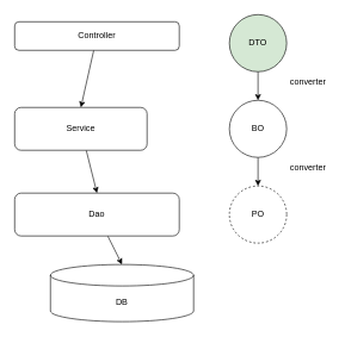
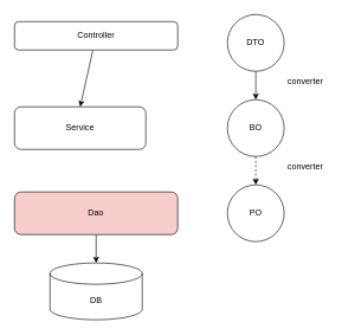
- <mxCell id="10" value="DTO" style="ellipse;whiteSpace=wrap;html=1;aspect=fixed;fillColor=#d5e8d4;" vertex="1" parent="1"><mxGeometry x="320" y="20" width="80" height="80" as="geometry" /></mxCell>
+ <mxCell id="10" value="DTO" style="ellipse;whiteSpace=wrap;html=1;aspect=fixed;" vertex="1" parent="1"><mxGeometry x="320" y="20" width="80" height="80" as="geometry" /></mxCell>
- <mxCell id="11" style="edgeStyle=none;html=1;entryX=0.5;entryY=0;entryDx=0;entryDy=0;" edge="1" parent="1" source="12" target="13"><mxGeometry relative="1" as="geometry" /></mxCell>
+ <mxCell id="11" style="edgeStyle=none;html=1;entryX=0.5;entryY=0;entryDx=0;entryDy=0;dashed=1;" edge="1" parent="1" source="12" target="13"><mxGeometry relative="1" as="geometry" /></mxCell>
- <mxCell id="4" style="edgeStyle=none;html=1;entryX=0.5;entryY=0;entryDx=0;entryDy=0;" edge="1" parent="1" source="5" target="7"><mxGeometry relative="1" as="geometry" /></mxCell>
- <mxCell id="7" value="Dao" style="rounded=1;whiteSpace=wrap;html=1;" vertex="1" parent="1"><mxGeometry x="20" y="270" width="230" height="60" as="geometry" /></mxCell>
+ <mxCell id="7" value="Dao" style="rounded=1;whiteSpace=wrap;html=1;fillColor=#f8cecc;" vertex="1" parent="1"><mxGeometry x="20" y="270" width="230" height="60" as="geometry" /></mxCell>
- <mxCell id="13" value="PO" style="ellipse;whiteSpace=wrap;html=1;aspect=fixed;dashed=1;" vertex="1" parent="1"><mxGeometry x="320" y="260" width="80" height="80" as="geometry" /></mxCell>
+ <mxCell id="13" value="PO" style="ellipse;whiteSpace=wrap;html=1;aspect=fixed;" vertex="1" parent="1"><mxGeometry x="320" y="260" width="80" height="80" as="geometry" /></mxCell>
- <mxCell id="8" value="DB" style="shape=cylinder3;whiteSpace=wrap;html=1;boundedLbl=1;backgroundOutline=1;size=15;" vertex="1" parent="1"><mxGeometry x="70" y="370" width="200" height="80" as="geometry" /></mxCell>
+ <mxCell id="8" value="DB" style="shape=cylinder3;whiteSpace=wrap;html=1;boundedLbl=1;backgroundOutline=1;size=15;" vertex="1" parent="1"><mxGeometry x="70" y="370" width="130" height="80" as="geometry" /></mxCell>
